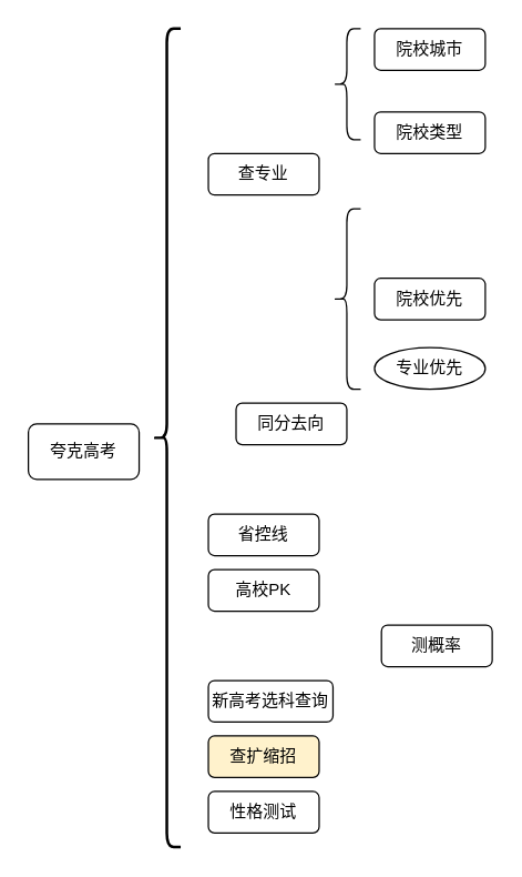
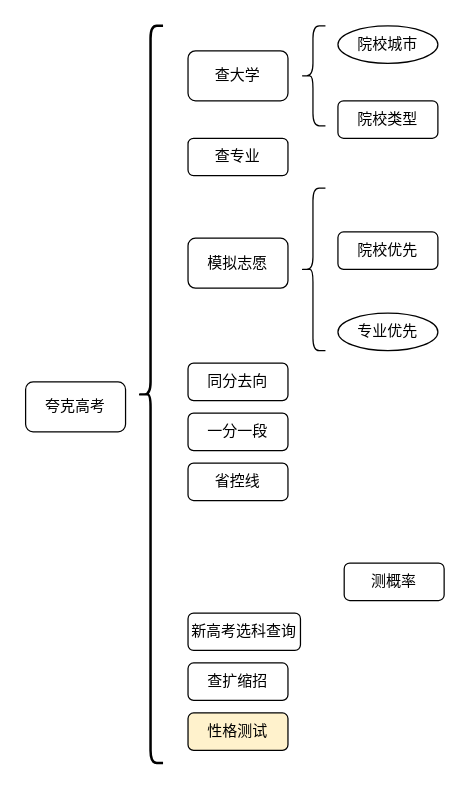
- <mxCell id="13" value="院校城市" style="rounded=1;whiteSpace=wrap;html=1;" parent="1" vertex="1"><mxGeometry x="270" y="20" width="80" height="30" as="geometry" /></mxCell>
+ <mxCell id="13" value="院校城市" style="ellipse;whiteSpace=wrap;html=1;" parent="1" vertex="1"><mxGeometry x="270" y="20" width="80" height="30" as="geometry" /></mxCell>
+ <mxCell id="9" value="查大学" style="rounded=1;whiteSpace=wrap;html=1;" parent="1" vertex="1"><mxGeometry x="150" y="40" width="80" height="40" as="geometry" /></mxCell>
+ <mxCell id="15" value="模拟志愿" style="rounded=1;whiteSpace=wrap;html=1;" parent="1" vertex="1"><mxGeometry x="150" y="190" width="80" height="40" as="geometry" /></mxCell>
- <mxCell id="16" value="院校优先" style="rounded=1;whiteSpace=wrap;html=1;" parent="1" vertex="1"><mxGeometry x="270" y="200" width="80" height="30" as="geometry" /></mxCell>
+ <mxCell id="16" value="院校优先" style="rounded=1;whiteSpace=wrap;html=1;" parent="1" vertex="1"><mxGeometry x="270" y="185" width="80" height="30" as="geometry" /></mxCell>
- <mxCell id="11" value="同分去向" style="rounded=1;whiteSpace=wrap;html=1;" parent="1" vertex="1"><mxGeometry x="170" y="290" width="80" height="30" as="geometry" /></mxCell>
+ <mxCell id="11" value="同分去向" style="rounded=1;whiteSpace=wrap;html=1;" parent="1" vertex="1"><mxGeometry x="150" y="290" width="80" height="30" as="geometry" /></mxCell>
+ <mxCell id="3" value="一分一段" style="rounded=1;whiteSpace=wrap;html=1;" parent="1" vertex="1"><mxGeometry x="150" y="330" width="80" height="30" as="geometry" /></mxCell>
- <mxCell id="5" value="高校PK" style="rounded=1;whiteSpace=wrap;html=1;" parent="1" vertex="1"><mxGeometry x="150" y="410" width="80" height="30" as="geometry" /></mxCell>
- <mxCell id="8" value="查扩缩招" style="rounded=1;whiteSpace=wrap;html=1;fillColor=#fff2cc;" parent="1" vertex="1"><mxGeometry x="150" y="530" width="80" height="30" as="geometry" /></mxCell>
+ <mxCell id="8" value="查扩缩招" style="rounded=1;whiteSpace=wrap;html=1;" parent="1" vertex="1"><mxGeometry x="150" y="530" width="80" height="30" as="geometry" /></mxCell>
- <mxCell id="12" value="性格测试" style="rounded=1;whiteSpace=wrap;html=1;" parent="1" vertex="1"><mxGeometry x="150" y="570" width="80" height="30" as="geometry" /></mxCell>
+ <mxCell id="12" value="性格测试" style="rounded=1;whiteSpace=wrap;html=1;fillColor=#fff2cc;" parent="1" vertex="1"><mxGeometry x="150" y="570" width="80" height="30" as="geometry" /></mxCell>
